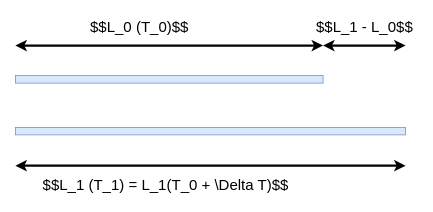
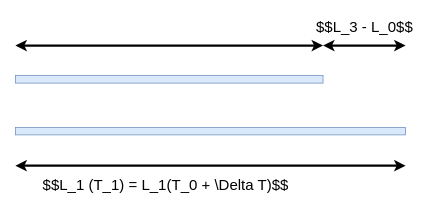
- <mxCell id="7" value="$$L_0 (T_0)$$" style="text;html=1;resizable=0;autosize=1;align=center;verticalAlign=middle;points=[];fillColor=none;strokeColor=none;rounded=0;fontSize=20;" vertex="1" parent="1"><mxGeometry x="110" y="20" width="150" height="30" as="geometry" /></mxCell>
- <mxCell id="9" value="$$L_1 - L_0$$" style="text;html=1;resizable=0;autosize=1;align=center;verticalAlign=middle;points=[];fillColor=none;strokeColor=none;rounded=0;fontSize=20;" vertex="1" parent="1"><mxGeometry x="415" y="20" width="140" height="30" as="geometry" /></mxCell>
+ <mxCell id="9" value="$$L_3 - L_0$$" style="text;html=1;resizable=0;autosize=1;align=center;verticalAlign=middle;points=[];fillColor=none;strokeColor=none;rounded=0;fontSize=20;" vertex="1" parent="1"><mxGeometry x="415" y="20" width="140" height="30" as="geometry" /></mxCell>
